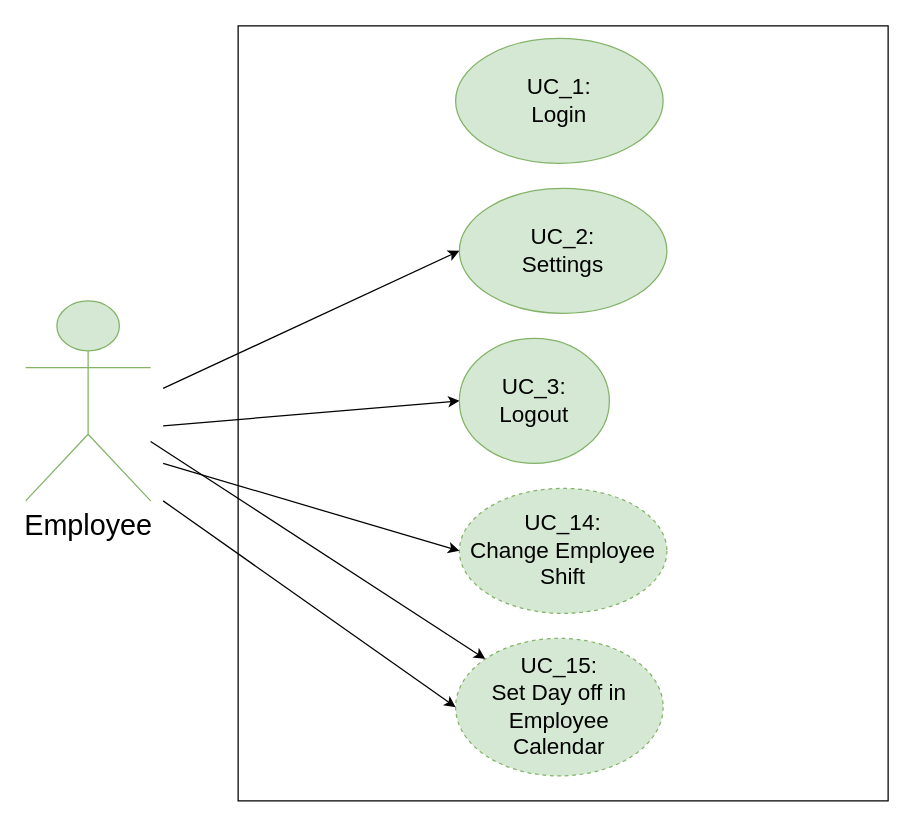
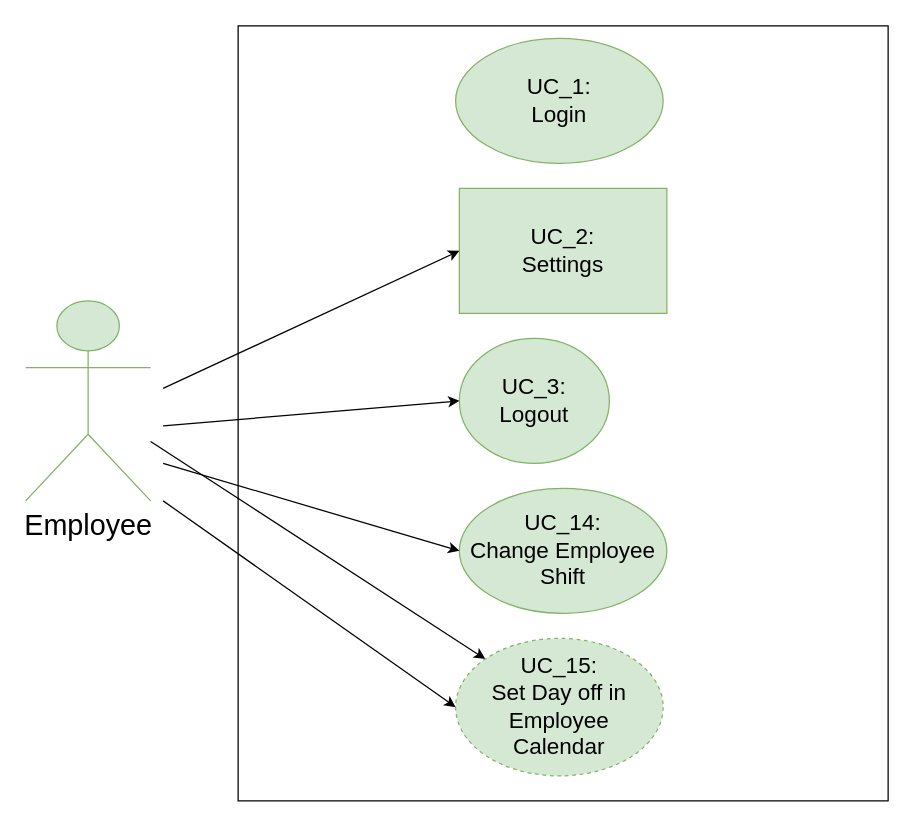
- <mxCell id="7" value="UC_2: &lt;br style=&quot;font-size: 18px&quot;&gt;Settings" style="ellipse;whiteSpace=wrap;html=1;fillColor=#d5e8d4;strokeColor=#82b366;fontSize=18;" vertex="1" parent="1"><mxGeometry x="367" y="150" width="166" height="100" as="geometry" /></mxCell>
+ <mxCell id="7" value="UC_2: &lt;br style=&quot;font-size: 18px&quot;&gt;Settings" style="whiteSpace=wrap;html=1;fillColor=#d5e8d4;strokeColor=#82b366;fontSize=18;rounded=0;" vertex="1" parent="1"><mxGeometry x="367" y="150" width="166" height="100" as="geometry" /></mxCell>
- <mxCell id="8" value="&lt;span style=&quot;font-size: 18px;&quot;&gt;UC_14: &lt;br style=&quot;font-size: 18px;&quot;&gt;Change Employee Shift&lt;/span&gt;" style="ellipse;whiteSpace=wrap;html=1;fillColor=#d5e8d4;strokeColor=#82b366;fontSize=18;dashed=1;" vertex="1" parent="1"><mxGeometry x="367" y="390" width="166" height="100" as="geometry" /></mxCell>
+ <mxCell id="8" value="&lt;span style=&quot;font-size: 18px;&quot;&gt;UC_14: &lt;br style=&quot;font-size: 18px;&quot;&gt;Change Employee Shift&lt;/span&gt;" style="ellipse;whiteSpace=wrap;html=1;fillColor=#d5e8d4;strokeColor=#82b366;fontSize=18;" vertex="1" parent="1"><mxGeometry x="367" y="390" width="166" height="100" as="geometry" /></mxCell>
